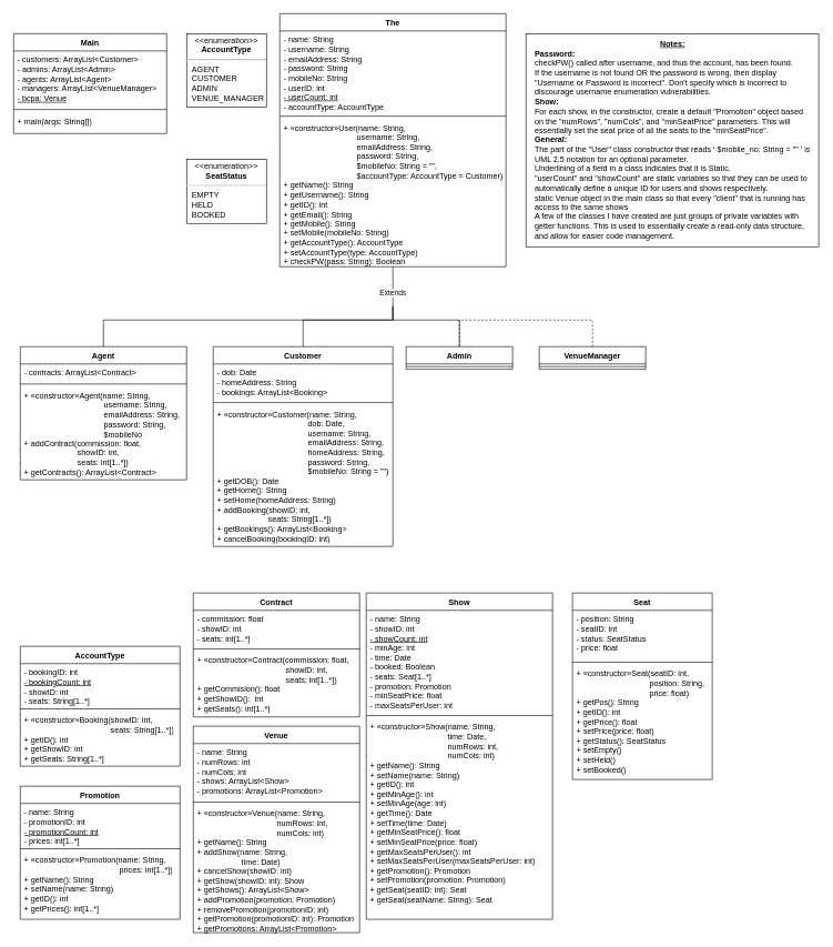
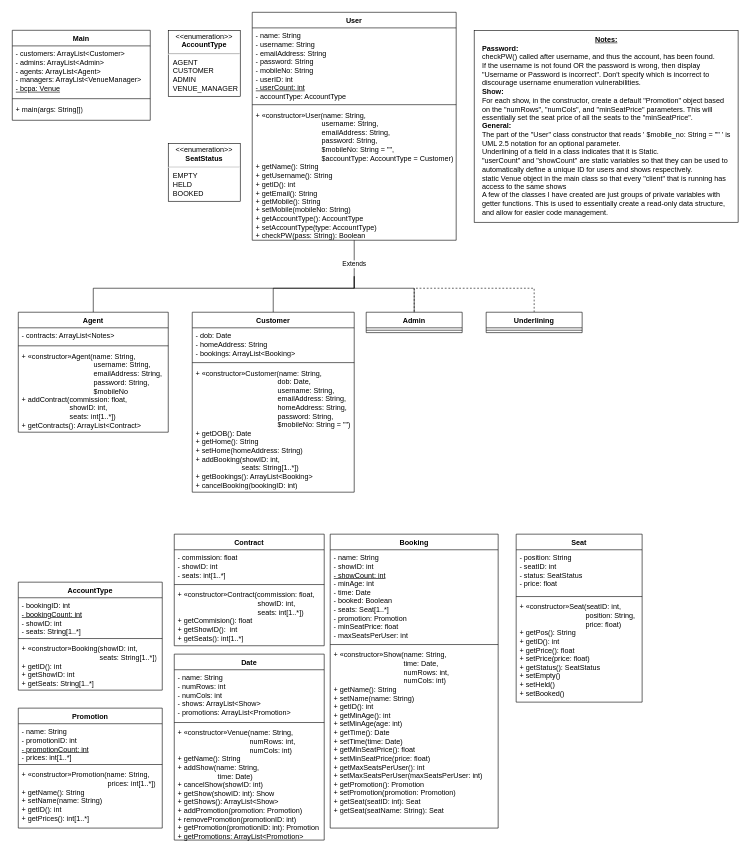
- <mxCell id="7" value="The" style="swimlane;fontStyle=1;align=center;verticalAlign=top;childLayout=stackLayout;horizontal=1;startSize=26;horizontalStack=0;resizeParent=1;resizeParentMax=0;resizeLast=0;collapsible=1;marginBottom=0;whiteSpace=wrap;html=1;" parent="1" vertex="1"><mxGeometry x="420" y="20" width="340" height="380" as="geometry"><mxRectangle x="280" y="20" width="70" height="30" as="alternateBounds" /></mxGeometry></mxCell>
+ <mxCell id="7" value="User" style="swimlane;fontStyle=1;align=center;verticalAlign=top;childLayout=stackLayout;horizontal=1;startSize=26;horizontalStack=0;resizeParent=1;resizeParentMax=0;resizeLast=0;collapsible=1;marginBottom=0;whiteSpace=wrap;html=1;" parent="1" vertex="1"><mxGeometry x="420" y="20" width="340" height="380" as="geometry"><mxRectangle x="280" y="20" width="70" height="30" as="alternateBounds" /></mxGeometry></mxCell>
- <mxCell id="28" value="VenueManager" style="swimlane;fontStyle=1;align=center;verticalAlign=top;childLayout=stackLayout;horizontal=1;startSize=26;horizontalStack=0;resizeParent=1;resizeParentMax=0;resizeLast=0;collapsible=1;marginBottom=0;whiteSpace=wrap;html=1;" parent="1" vertex="1"><mxGeometry x="810" y="520" width="160" height="34" as="geometry" /></mxCell>
+ <mxCell id="28" value="Underlining" style="swimlane;fontStyle=1;align=center;verticalAlign=top;childLayout=stackLayout;horizontal=1;startSize=26;horizontalStack=0;resizeParent=1;resizeParentMax=0;resizeLast=0;collapsible=1;marginBottom=0;whiteSpace=wrap;html=1;" parent="1" vertex="1"><mxGeometry x="810" y="520" width="160" height="34" as="geometry" /></mxCell>
- <mxCell id="4" value="- contracts: ArrayList&amp;lt;Contract&amp;gt;" style="text;strokeColor=none;fillColor=none;align=left;verticalAlign=top;spacingLeft=4;spacingRight=4;overflow=hidden;rotatable=0;points=[[0,0.5],[1,0.5]];portConstraint=eastwest;whiteSpace=wrap;html=1;" parent="3" vertex="1"><mxGeometry y="26" width="250" height="26" as="geometry" /></mxCell>
+ <mxCell id="4" value="- contracts: ArrayList&amp;lt;Notes&amp;gt;" style="text;strokeColor=none;fillColor=none;align=left;verticalAlign=top;spacingLeft=4;spacingRight=4;overflow=hidden;rotatable=0;points=[[0,0.5],[1,0.5]];portConstraint=eastwest;whiteSpace=wrap;html=1;" parent="3" vertex="1"><mxGeometry y="26" width="250" height="26" as="geometry" /></mxCell>
- <mxCell id="22" value="Show" style="swimlane;fontStyle=1;align=center;verticalAlign=top;childLayout=stackLayout;horizontal=1;startSize=26;horizontalStack=0;resizeParent=1;resizeParentMax=0;resizeLast=0;collapsible=1;marginBottom=0;whiteSpace=wrap;html=1;" parent="1" vertex="1"><mxGeometry x="550" y="890" width="280" height="490" as="geometry"><mxRectangle x="840" y="370" width="70" height="30" as="alternateBounds" /></mxGeometry></mxCell>
+ <mxCell id="22" value="Booking" style="swimlane;fontStyle=1;align=center;verticalAlign=top;childLayout=stackLayout;horizontal=1;startSize=26;horizontalStack=0;resizeParent=1;resizeParentMax=0;resizeLast=0;collapsible=1;marginBottom=0;whiteSpace=wrap;html=1;" parent="1" vertex="1"><mxGeometry x="550" y="890" width="280" height="490" as="geometry"><mxRectangle x="840" y="370" width="70" height="30" as="alternateBounds" /></mxGeometry></mxCell>
- <mxCell id="35" value="Venue" style="swimlane;fontStyle=1;align=center;verticalAlign=top;childLayout=stackLayout;horizontal=1;startSize=26;horizontalStack=0;resizeParent=1;resizeParentMax=0;resizeLast=0;collapsible=1;marginBottom=0;whiteSpace=wrap;html=1;" parent="1" vertex="1"><mxGeometry x="290" y="1090" width="250" height="310" as="geometry" /></mxCell>
+ <mxCell id="35" value="Date" style="swimlane;fontStyle=1;align=center;verticalAlign=top;childLayout=stackLayout;horizontal=1;startSize=26;horizontalStack=0;resizeParent=1;resizeParentMax=0;resizeLast=0;collapsible=1;marginBottom=0;whiteSpace=wrap;html=1;" parent="1" vertex="1"><mxGeometry x="290" y="1090" width="250" height="310" as="geometry" /></mxCell>
